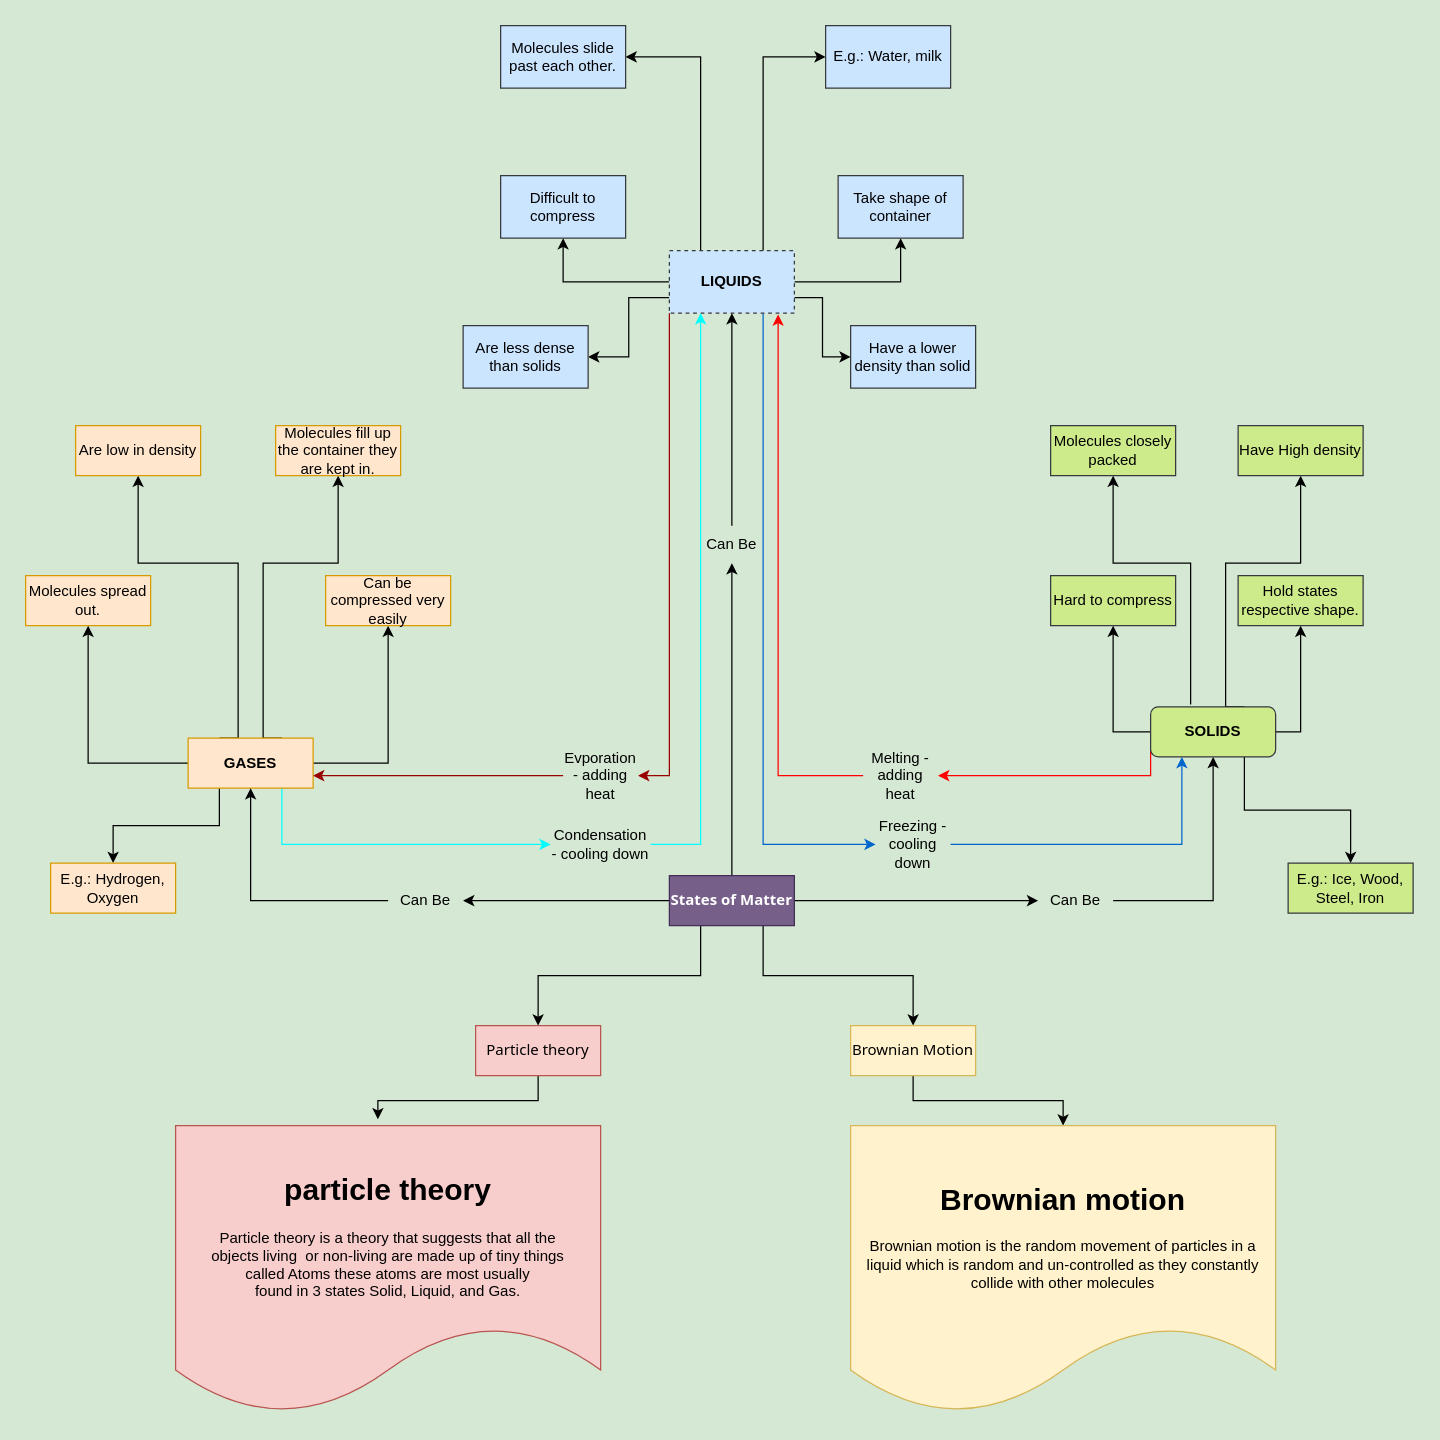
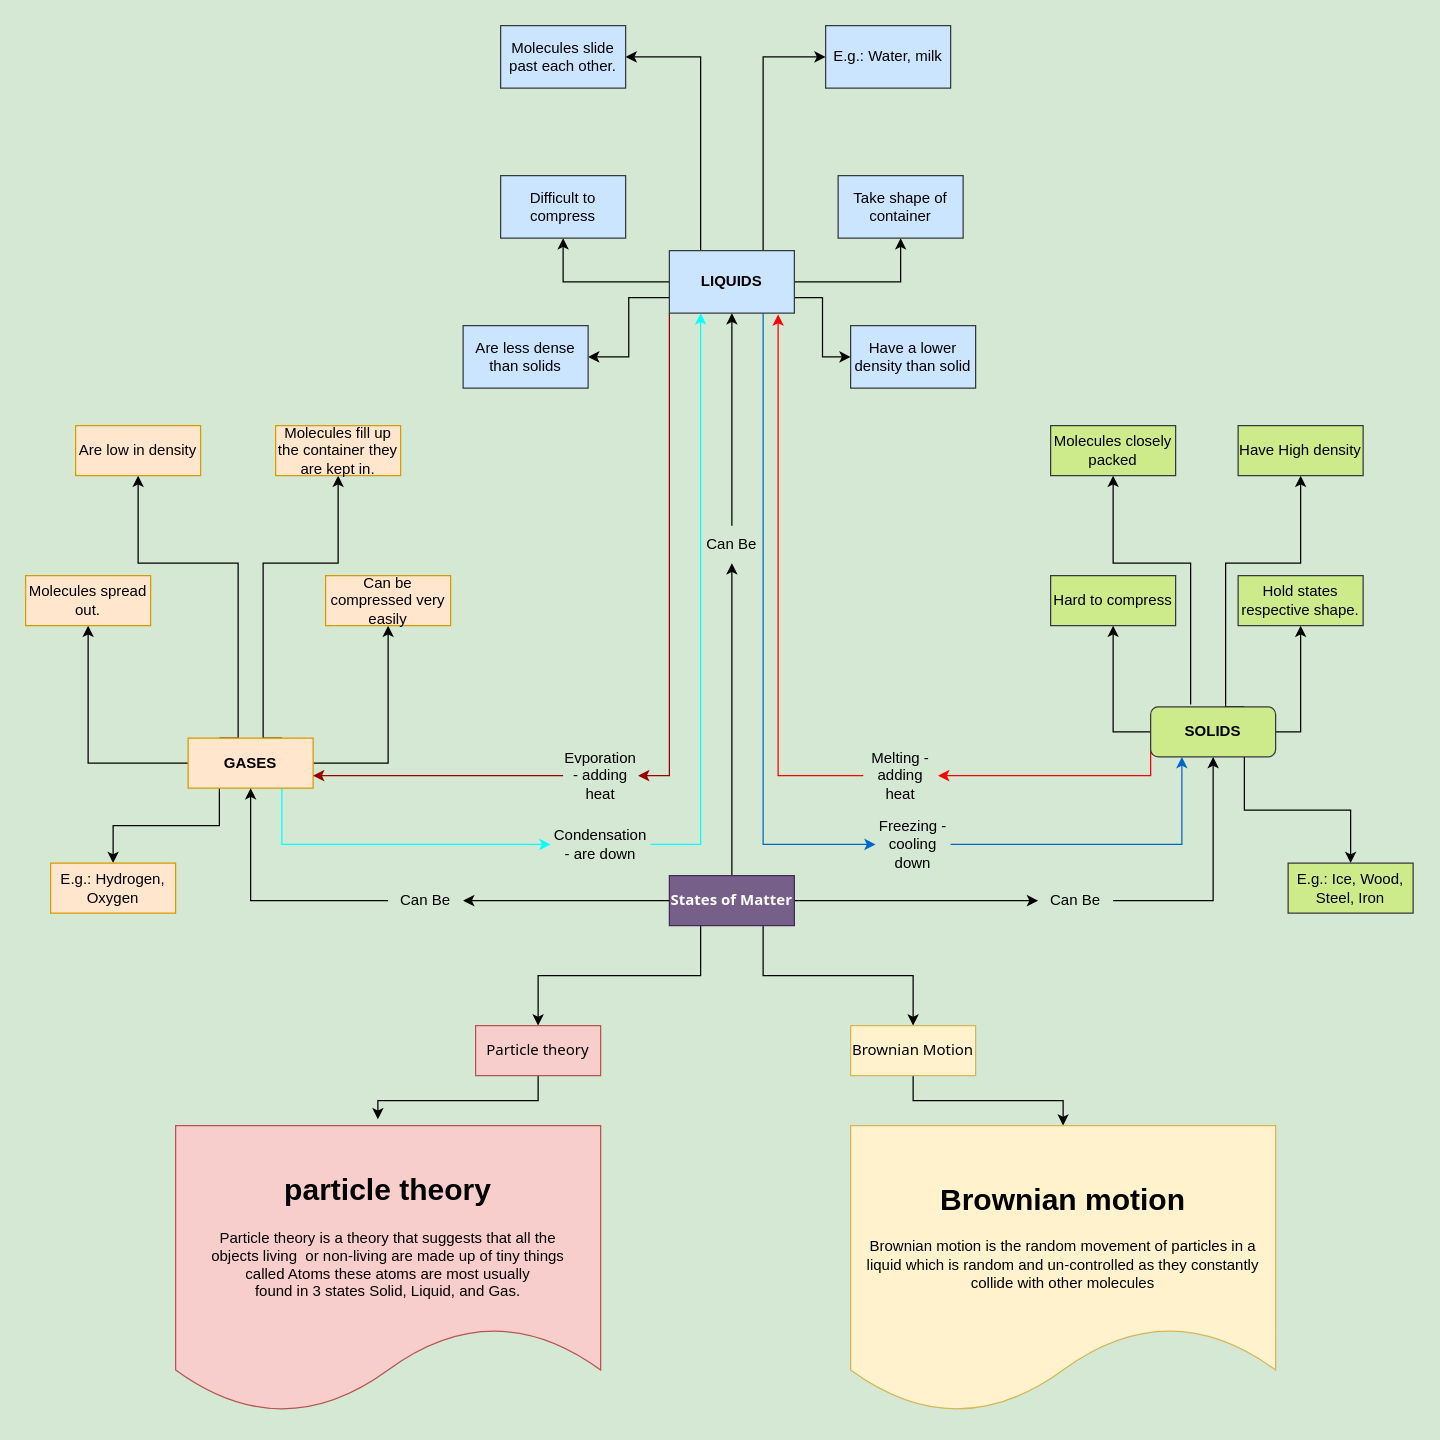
- <mxCell id="23" value="&lt;b&gt;LIQUIDS&lt;/b&gt;" style="whiteSpace=wrap;html=1;fillColor=#cce5ff;strokeColor=#36393d;dashed=1;" parent="1" vertex="1"><mxGeometry x="535" y="200" width="100" height="50" as="geometry" /></mxCell>
+ <mxCell id="23" value="&lt;b&gt;LIQUIDS&lt;/b&gt;" style="whiteSpace=wrap;html=1;fillColor=#cce5ff;strokeColor=#36393d;" parent="1" vertex="1"><mxGeometry x="535" y="200" width="100" height="50" as="geometry" /></mxCell>
- <mxCell id="49" value="Condensation - cooling down" style="text;html=1;strokeColor=none;fillColor=none;align=center;verticalAlign=middle;whiteSpace=wrap;rounded=0;" parent="1" vertex="1"><mxGeometry x="440" y="660" width="80" height="30" as="geometry" /></mxCell>
+ <mxCell id="49" value="Condensation - are down" style="text;html=1;strokeColor=none;fillColor=none;align=center;verticalAlign=middle;whiteSpace=wrap;rounded=0;" parent="1" vertex="1"><mxGeometry x="440" y="660" width="80" height="30" as="geometry" /></mxCell>
